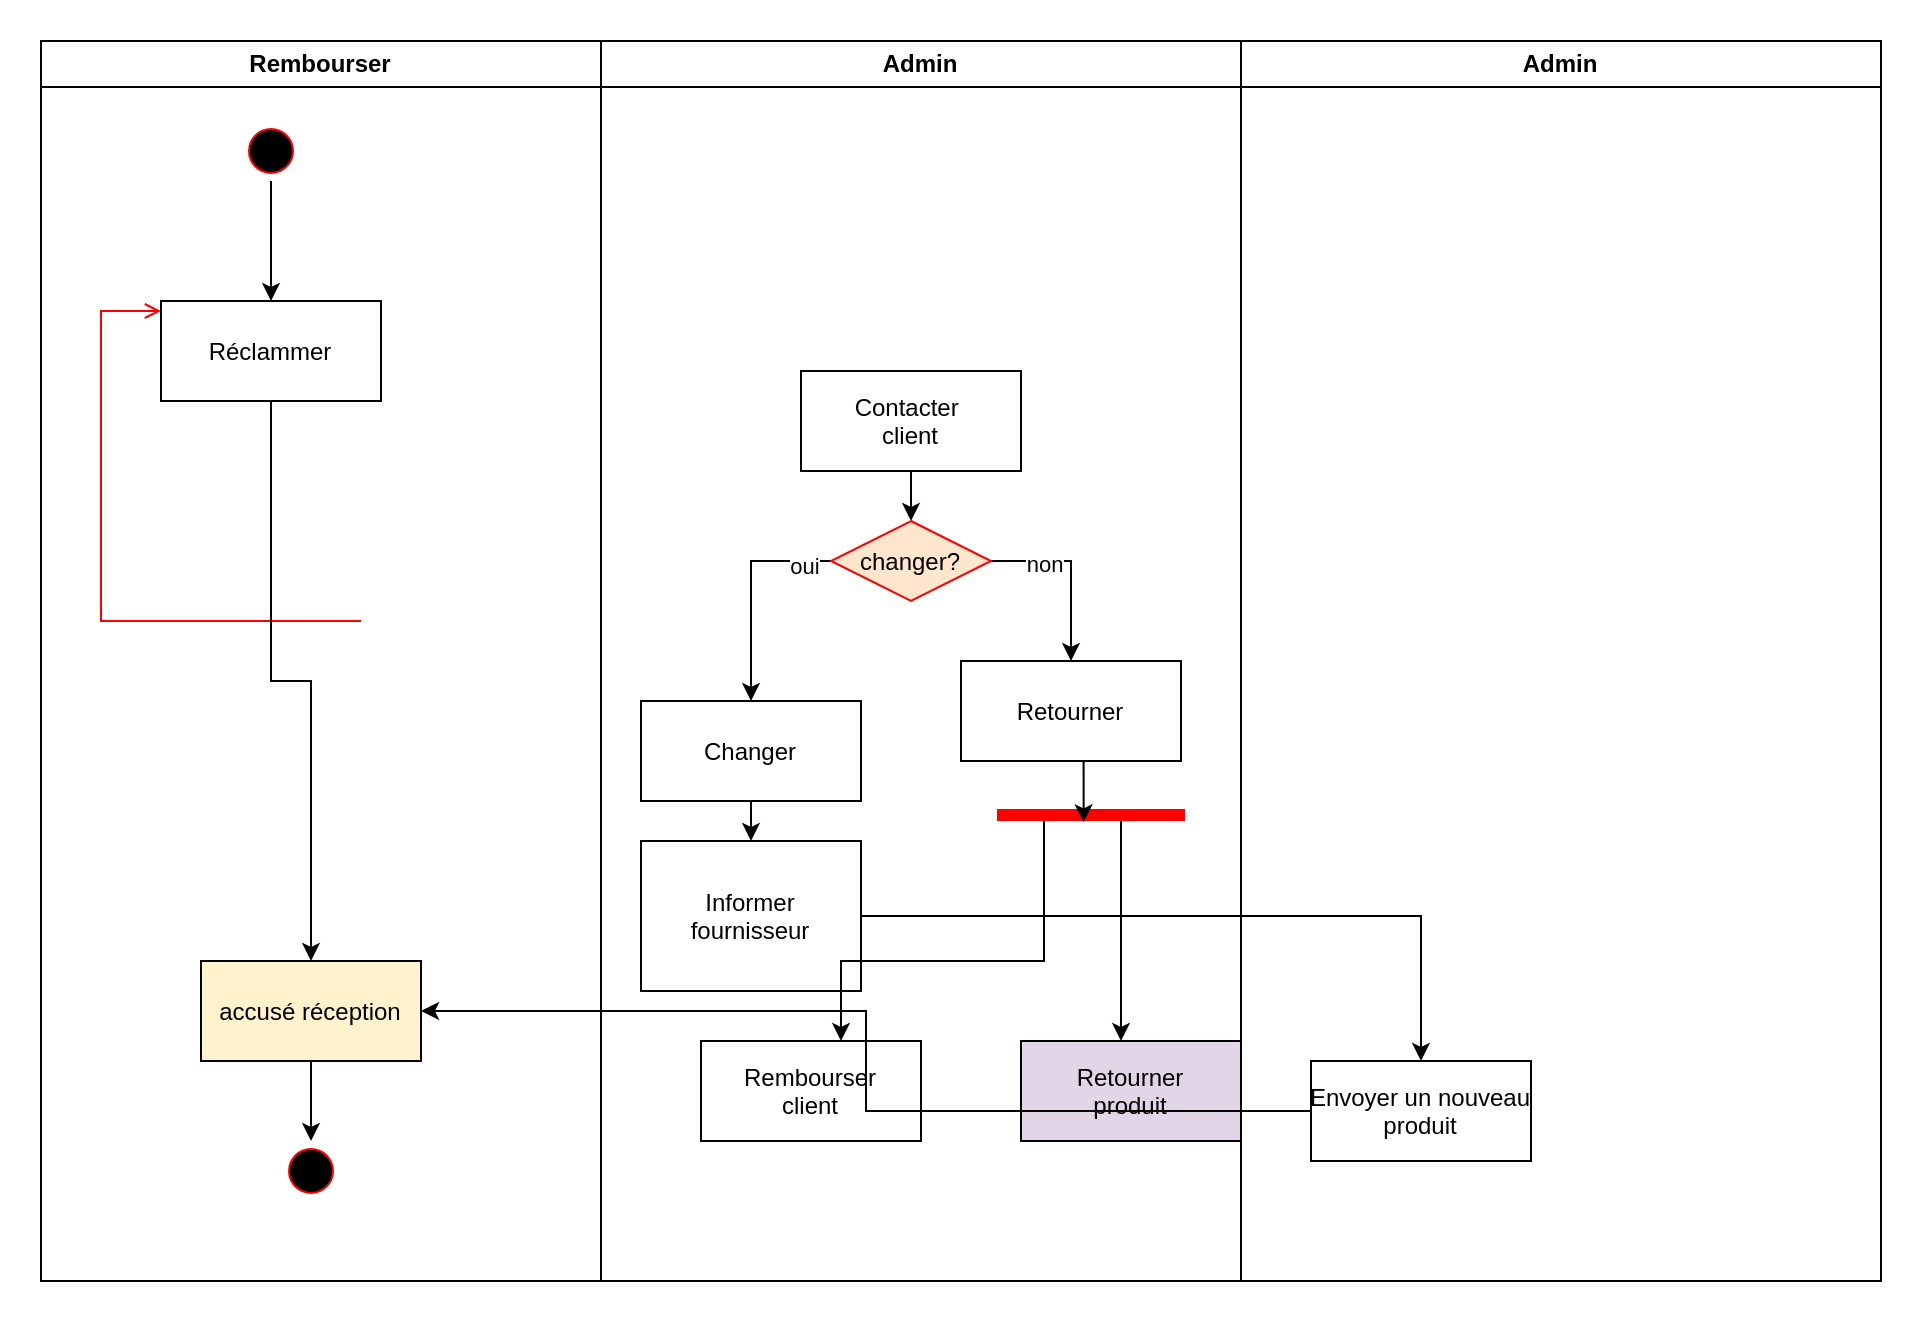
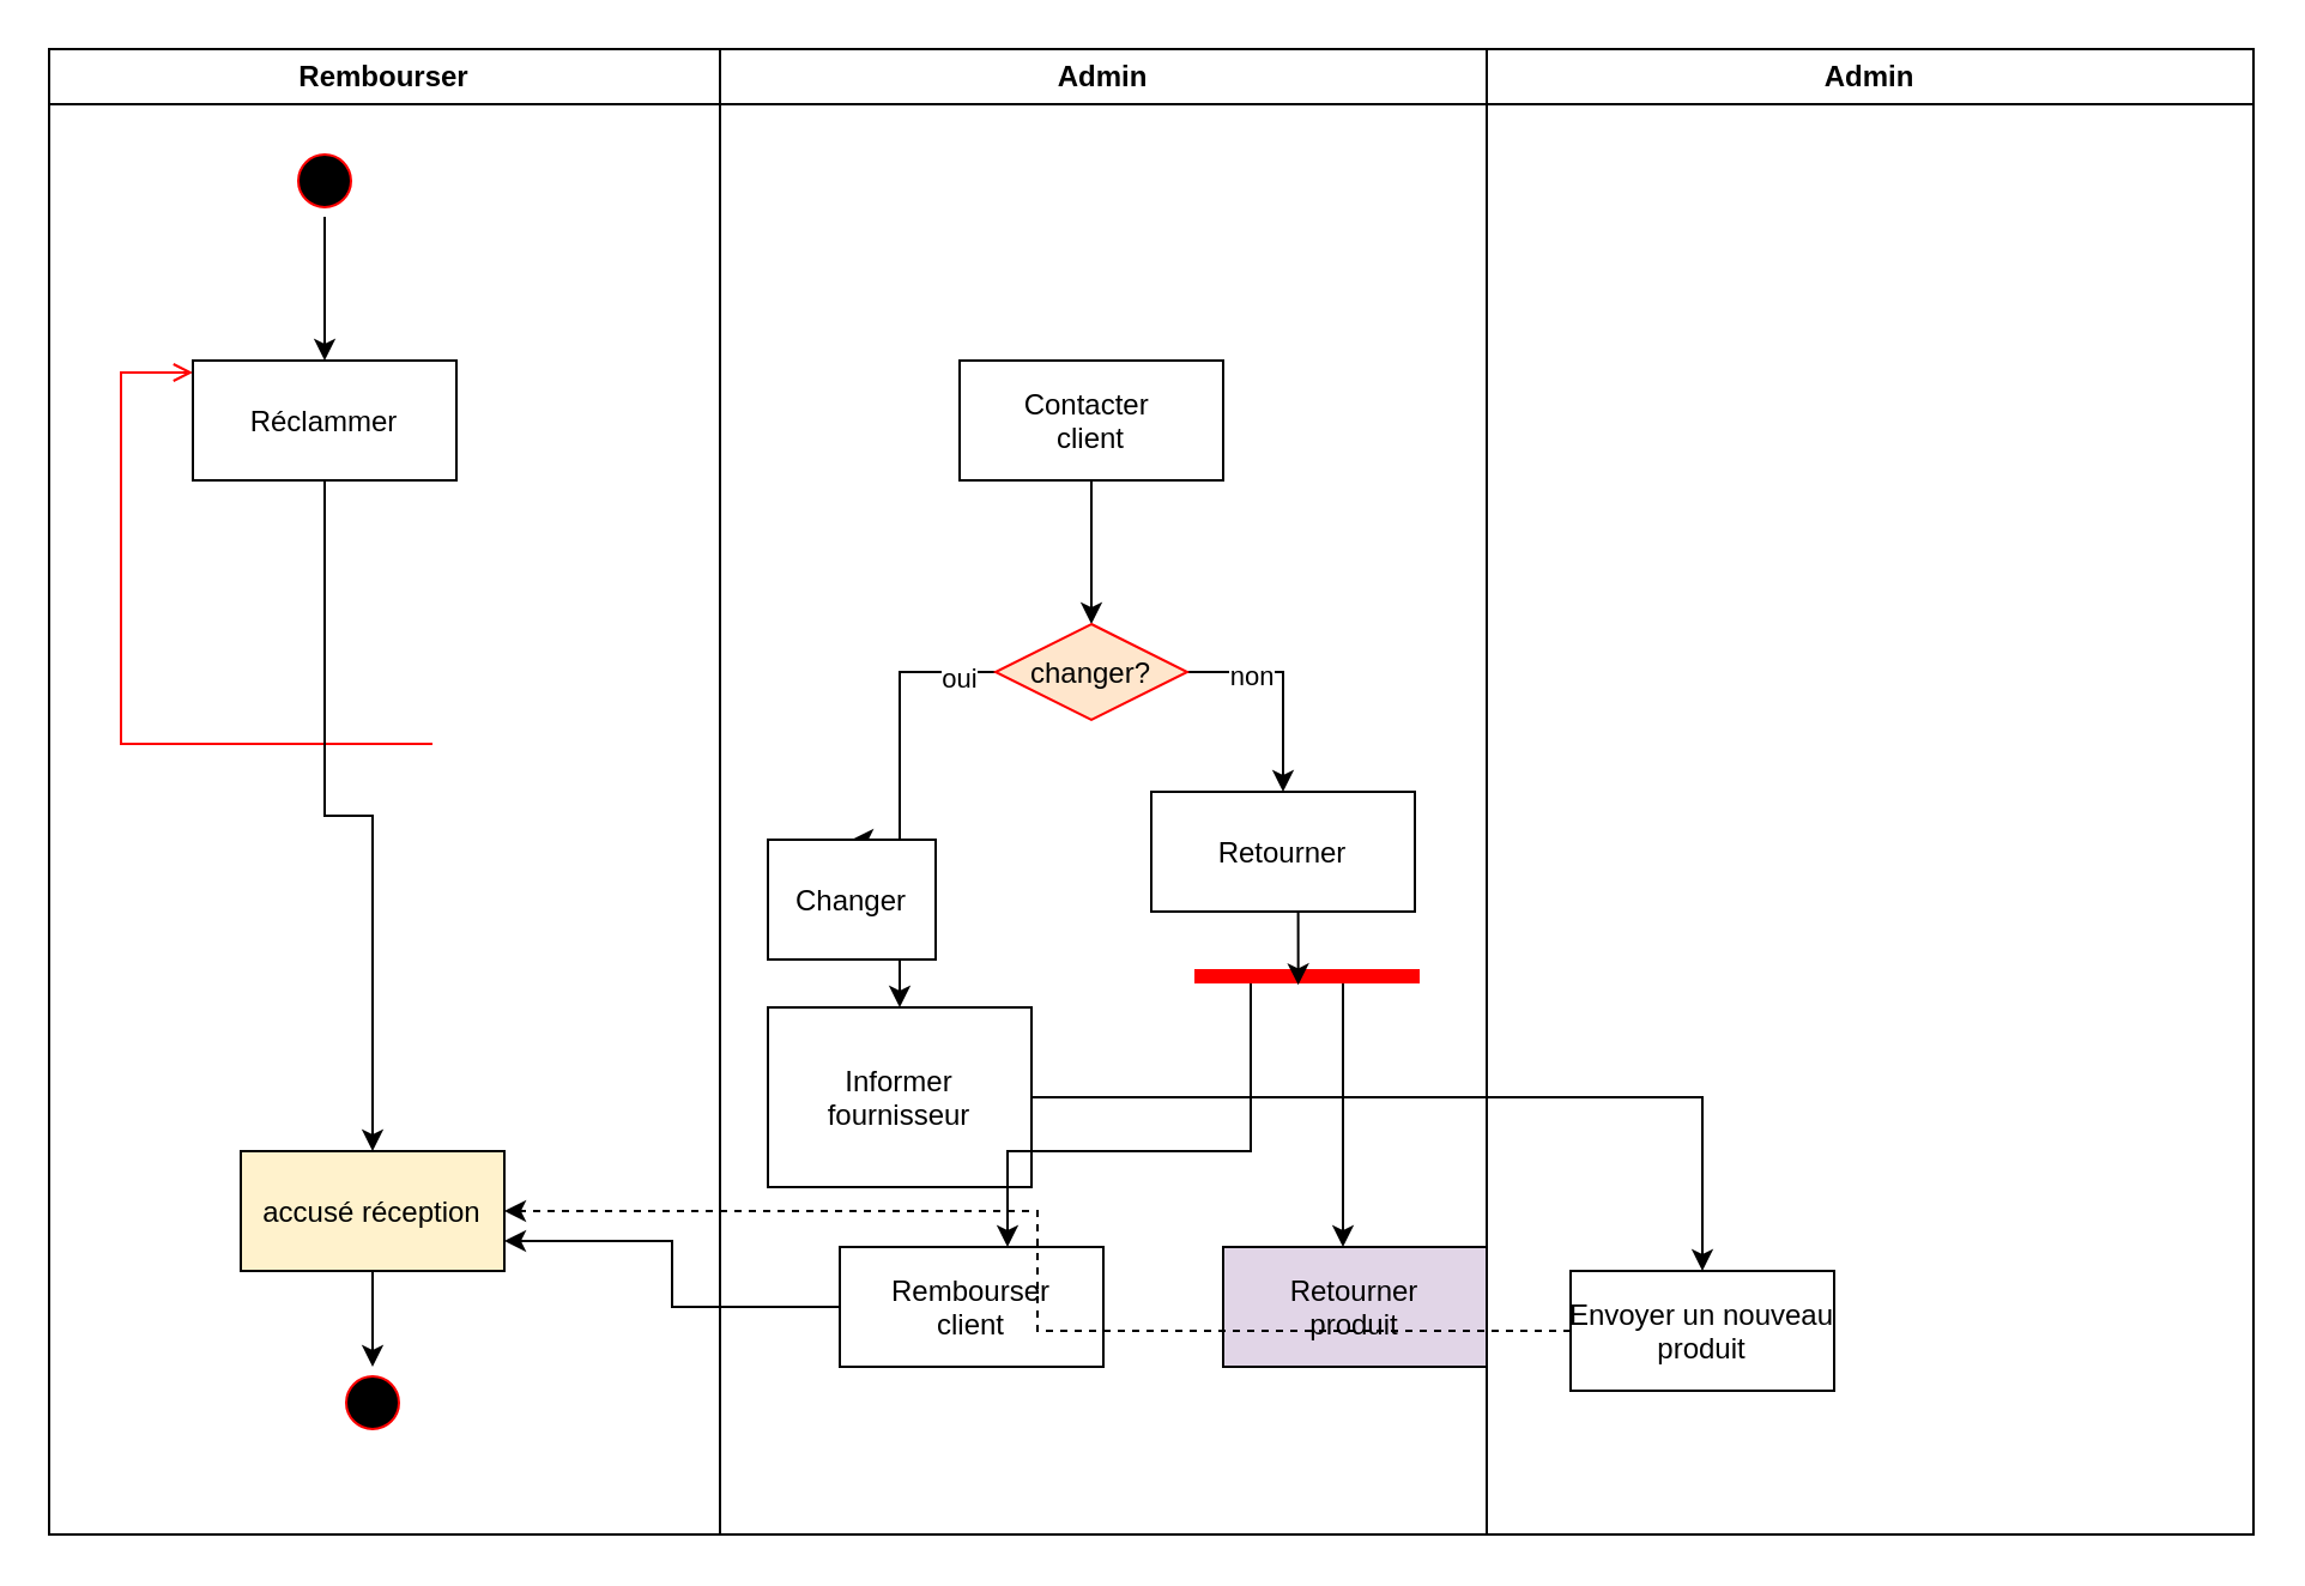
- <mxCell id="12" value="Contacter &#10;client" style="" vertex="1" parent="10"><mxGeometry x="100" y="165" width="110" height="50" as="geometry" /></mxCell>
+ <mxCell id="12" value="Contacter &#10;client" style="" vertex="1" parent="10"><mxGeometry x="100" y="130" width="110" height="50" as="geometry" /></mxCell>
- <mxCell id="19" value="Changer" style="" vertex="1" parent="10"><mxGeometry x="20" y="330" width="110" height="50" as="geometry" /></mxCell>
+ <mxCell id="19" value="Changer" style="" vertex="1" parent="10"><mxGeometry x="20" y="330" width="70" height="50" as="geometry" /></mxCell>
+ <mxCell id="33" style="edgeStyle=orthogonalEdgeStyle;rounded=0;orthogonalLoop=1;jettySize=auto;html=1;entryX=1;entryY=0.75;entryDx=0;entryDy=0;" edge="1" parent="1" source="26" target="8"><mxGeometry relative="1" as="geometry" /></mxCell>
- <mxCell id="32" style="edgeStyle=orthogonalEdgeStyle;rounded=0;orthogonalLoop=1;jettySize=auto;html=1;exitX=0;exitY=0.5;exitDx=0;exitDy=0;entryX=1;entryY=0.5;entryDx=0;entryDy=0;" edge="1" parent="1" source="30" target="8"><mxGeometry relative="1" as="geometry" /></mxCell>
+ <mxCell id="32" style="edgeStyle=orthogonalEdgeStyle;rounded=0;orthogonalLoop=1;jettySize=auto;html=1;exitX=0;exitY=0.5;exitDx=0;exitDy=0;entryX=1;entryY=0.5;entryDx=0;entryDy=0;dashed=1;" edge="1" parent="1" source="30" target="8"><mxGeometry relative="1" as="geometry" /></mxCell>
